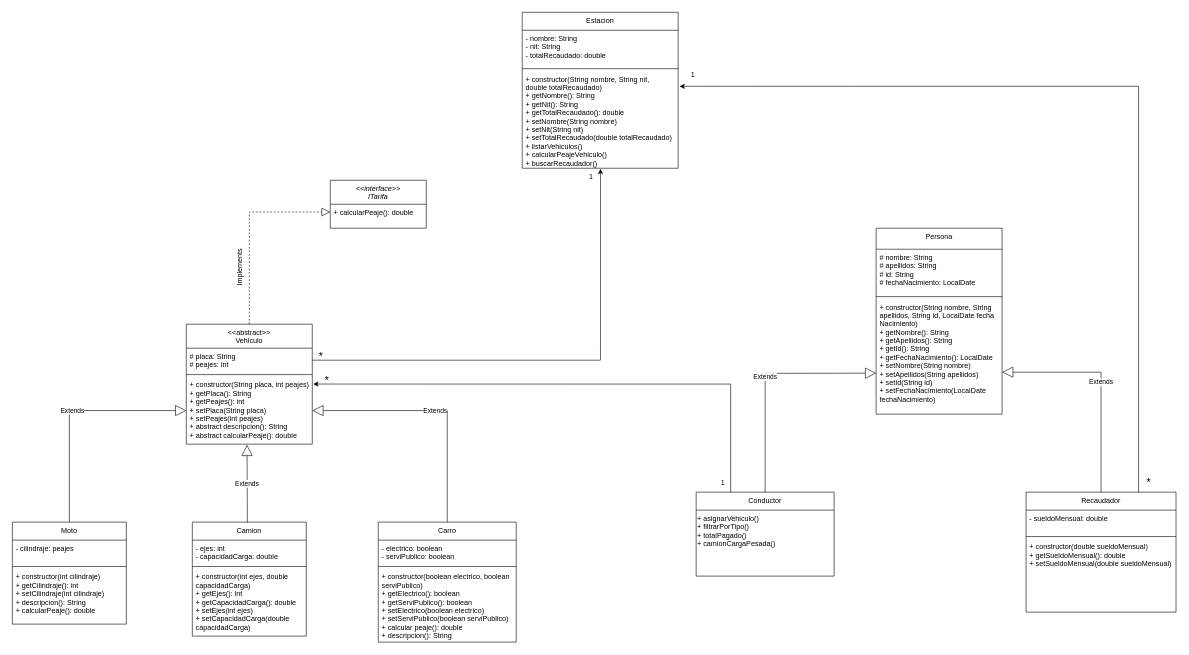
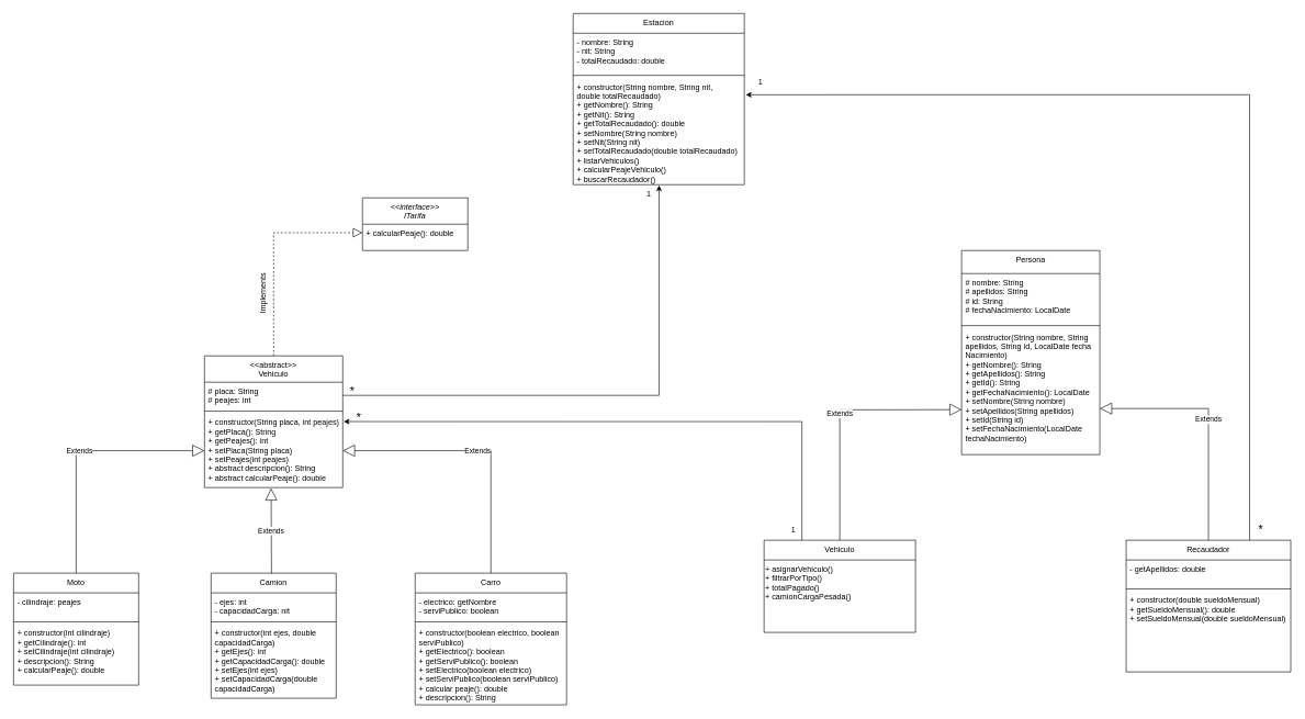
- <mxCell id="29" value="Conductor" style="swimlane;fontStyle=0;align=center;verticalAlign=top;childLayout=stackLayout;horizontal=1;startSize=30;horizontalStack=0;resizeParent=1;resizeLast=0;collapsible=1;marginBottom=0;rounded=0;shadow=0;strokeWidth=1;" vertex="1" parent="1"><mxGeometry x="1160" y="820" width="230" height="140" as="geometry"><mxRectangle x="550" y="140" width="160" height="26" as="alternateBounds" /></mxGeometry></mxCell>
+ <mxCell id="29" value="Vehiculo" style="swimlane;fontStyle=0;align=center;verticalAlign=top;childLayout=stackLayout;horizontal=1;startSize=30;horizontalStack=0;resizeParent=1;resizeLast=0;collapsible=1;marginBottom=0;rounded=0;shadow=0;strokeWidth=1;" vertex="1" parent="1"><mxGeometry x="1160" y="820" width="230" height="140" as="geometry"><mxRectangle x="550" y="140" width="160" height="26" as="alternateBounds" /></mxGeometry></mxCell>
- <mxCell id="32" value="- sueldoMensual: double" style="text;align=left;verticalAlign=top;spacingLeft=4;spacingRight=4;overflow=hidden;rotatable=0;points=[[0,0.5],[1,0.5]];portConstraint=eastwest;rounded=0;shadow=0;html=0;" vertex="1" parent="31"><mxGeometry y="30" width="250" height="40" as="geometry" /></mxCell>
+ <mxCell id="32" value="- getApellidos: double" style="text;align=left;verticalAlign=top;spacingLeft=4;spacingRight=4;overflow=hidden;rotatable=0;points=[[0,0.5],[1,0.5]];portConstraint=eastwest;rounded=0;shadow=0;html=0;" vertex="1" parent="31"><mxGeometry y="30" width="250" height="40" as="geometry" /></mxCell>
- <mxCell id="13" value="- ejes: int&#10;- capacidadCarga: double" style="text;align=left;verticalAlign=top;spacingLeft=4;spacingRight=4;overflow=hidden;rotatable=0;points=[[0,0.5],[1,0.5]];portConstraint=eastwest;rounded=0;shadow=0;html=0;" vertex="1" parent="12"><mxGeometry y="30" width="190" height="40" as="geometry" /></mxCell>
+ <mxCell id="13" value="- ejes: int&#10;- capacidadCarga: nit" style="text;align=left;verticalAlign=top;spacingLeft=4;spacingRight=4;overflow=hidden;rotatable=0;points=[[0,0.5],[1,0.5]];portConstraint=eastwest;rounded=0;shadow=0;html=0;" vertex="1" parent="12"><mxGeometry y="30" width="190" height="40" as="geometry" /></mxCell>
- <mxCell id="17" value="- electrico: boolean&#10;- serviPublico: boolean" style="text;align=left;verticalAlign=top;spacingLeft=4;spacingRight=4;overflow=hidden;rotatable=0;points=[[0,0.5],[1,0.5]];portConstraint=eastwest;rounded=0;shadow=0;html=0;" vertex="1" parent="16"><mxGeometry y="30" width="230" height="40" as="geometry" /></mxCell>
+ <mxCell id="17" value="- electrico: getNombre&#10;- serviPublico: boolean" style="text;align=left;verticalAlign=top;spacingLeft=4;spacingRight=4;overflow=hidden;rotatable=0;points=[[0,0.5],[1,0.5]];portConstraint=eastwest;rounded=0;shadow=0;html=0;" vertex="1" parent="16"><mxGeometry y="30" width="230" height="40" as="geometry" /></mxCell>
